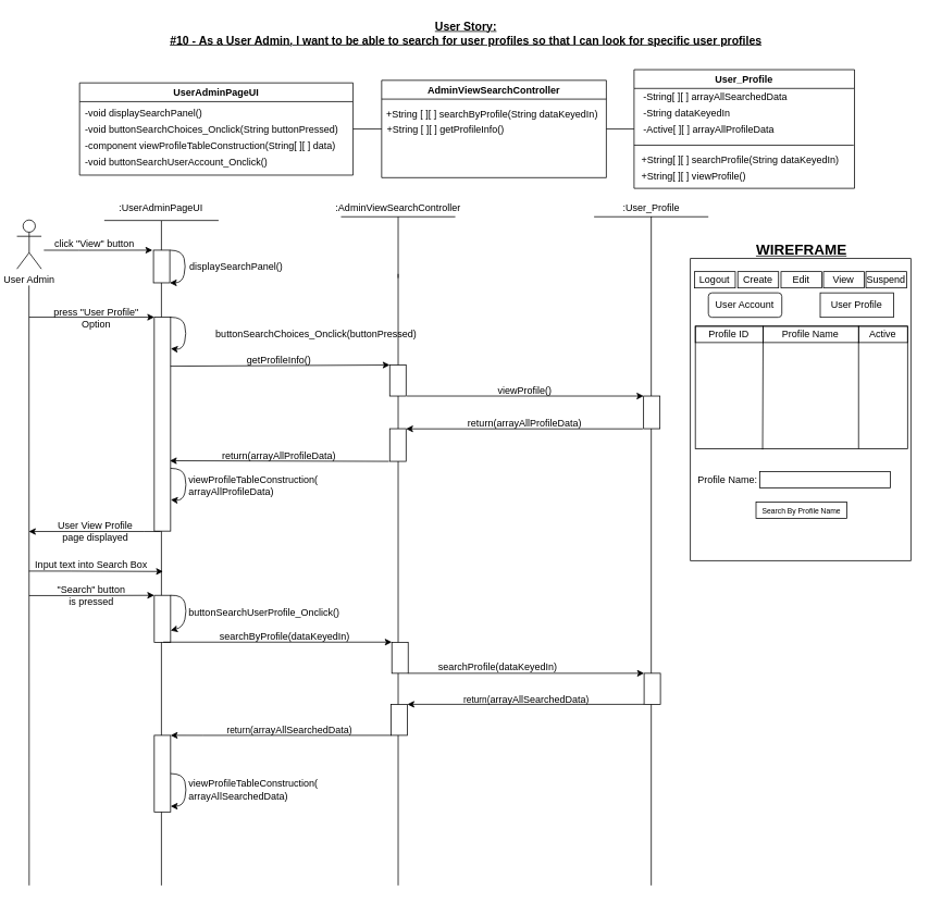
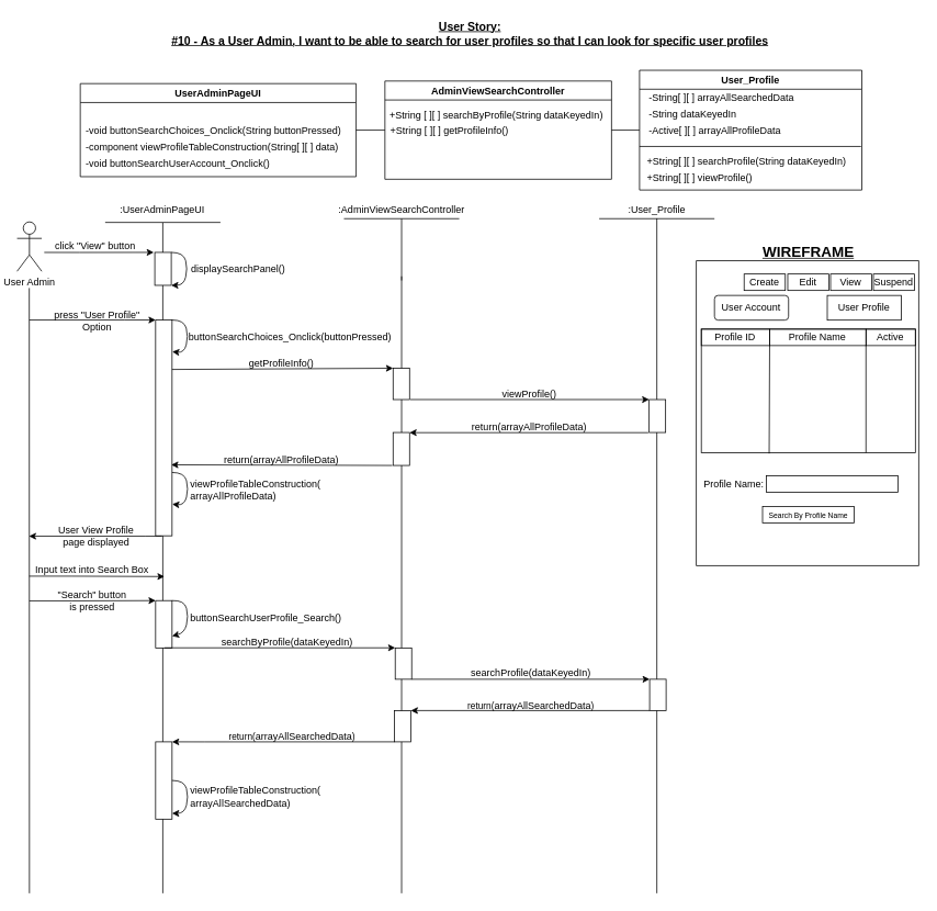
- <mxCell id="5" value="-void displaySearchPanel()" style="text;html=1;align=left;verticalAlign=middle;resizable=0;points=[];autosize=1;strokeColor=none;fillColor=none;" parent="4" vertex="1"><mxGeometry x="5" y="28" width="160" height="20" as="geometry" /></mxCell>
- <mxCell id="30" value="Logout" style="rounded=0;whiteSpace=wrap;html=1;" parent="1" vertex="1"><mxGeometry x="850.25" y="332.17" width="50" height="20" as="geometry" /></mxCell>
- <mxCell id="55" value="buttonSearchChoices_Onclick(buttonPressed)" style="text;html=1;align=left;verticalAlign=middle;resizable=0;points=[];autosize=1;strokeColor=none;fillColor=none;" parent="1" vertex="1"><mxGeometry x="262.25" y="399.08" width="260" height="20" as="geometry" /></mxCell>
+ <mxCell id="55" value="buttonSearchChoices_Onclick(buttonPressed)" style="text;html=1;align=left;verticalAlign=middle;resizable=0;points=[];autosize=1;strokeColor=none;fillColor=none;" parent="1" vertex="1"><mxGeometry x="227.25" y="399.08" width="260" height="20" as="geometry" /></mxCell>
- <mxCell id="75" value="buttonSearchUserProfile_Onclick()" style="text;html=1;align=left;verticalAlign=middle;resizable=0;points=[];autosize=1;strokeColor=none;fillColor=none;" parent="1" vertex="1"><mxGeometry x="228.5" y="740" width="200" height="20" as="geometry" /></mxCell>
+ <mxCell id="75" value="buttonSearchUserProfile_Search()" style="text;html=1;align=left;verticalAlign=middle;resizable=0;points=[];autosize=1;strokeColor=none;fillColor=none;" parent="1" vertex="1"><mxGeometry x="228.5" y="740" width="200" height="20" as="geometry" /></mxCell>
- <mxCell id="80" value="&lt;div&gt;&lt;font style=&quot;font-size: 12px&quot;&gt;&lt;font&gt;searchProfile(dataKeyedIn&lt;/font&gt;)&lt;/font&gt;&lt;/div&gt;" style="text;html=1;align=center;verticalAlign=middle;resizable=0;points=[];autosize=1;strokeColor=none;fillColor=none;" parent="1" vertex="1"><mxGeometry x="528.5" y="806.67" width="160" height="20" as="geometry" /></mxCell>
+ <mxCell id="80" value="&lt;div&gt;&lt;font style=&quot;font-size: 12px&quot;&gt;&lt;font&gt;searchProfile(dataKeyedIn&lt;/font&gt;)&lt;/font&gt;&lt;/div&gt;" style="text;html=1;align=center;verticalAlign=middle;resizable=0;points=[];autosize=1;strokeColor=none;fillColor=none;" parent="1" vertex="1"><mxGeometry x="563.5" y="806.67" width="160" height="20" as="geometry" /></mxCell>
